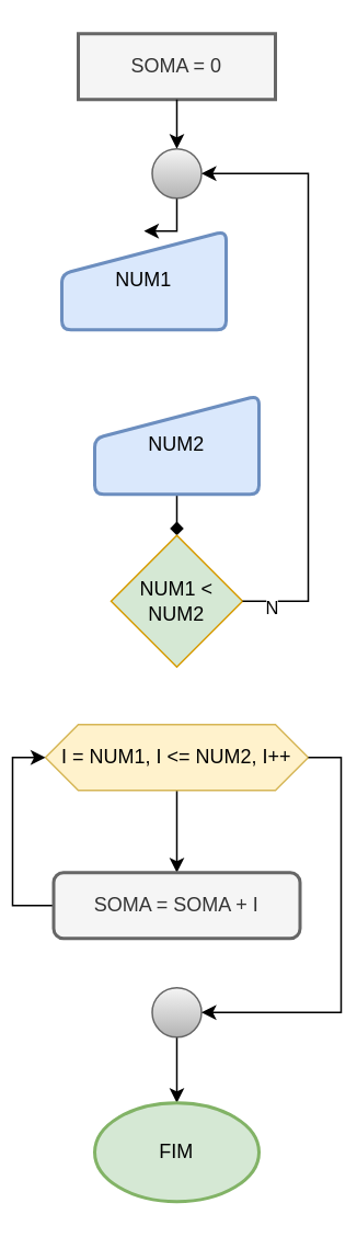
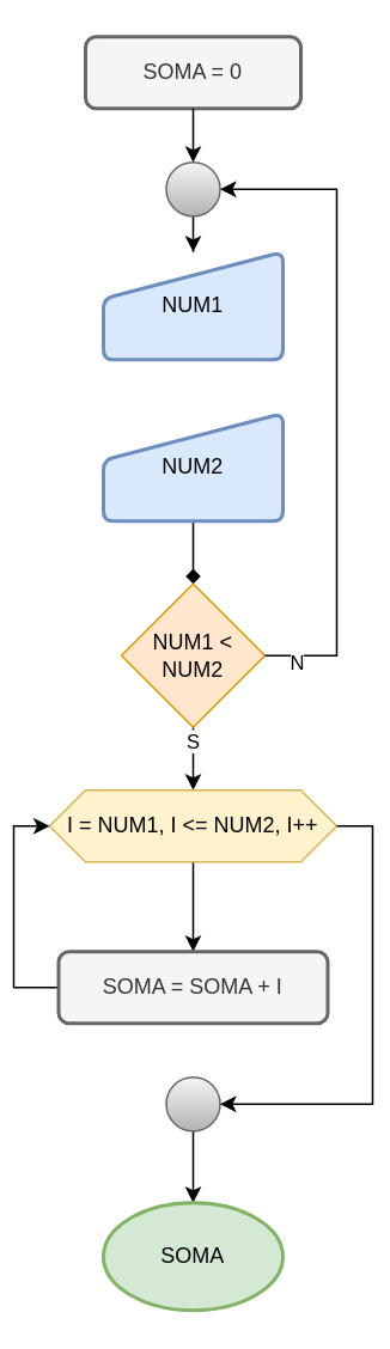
- <mxCell id="4" value="SOMA = 0" style="whiteSpace=wrap;html=1;fillColor=#f5f5f5;strokeColor=#666666;strokeWidth=2;fontColor=#333333;" vertex="1" parent="1"><mxGeometry x="40" y="20" width="120" height="40" as="geometry" /></mxCell>
+ <mxCell id="4" value="SOMA = 0" style="whiteSpace=wrap;html=1;fillColor=#f5f5f5;strokeColor=#666666;strokeWidth=2;fontColor=#333333;rounded=1;" vertex="1" parent="1"><mxGeometry x="40" y="20" width="120" height="40" as="geometry" /></mxCell>
- <mxCell id="2" value="NUM1" style="html=1;strokeWidth=2;shape=manualInput;whiteSpace=wrap;rounded=1;size=26;arcSize=11;fillColor=#dae8fc;strokeColor=#6c8ebf;" vertex="1" parent="1"><mxGeometry x="30" y="140" width="100" height="60" as="geometry" /></mxCell>
+ <mxCell id="2" value="NUM1" style="html=1;strokeWidth=2;shape=manualInput;whiteSpace=wrap;rounded=1;size=26;arcSize=11;fillColor=#dae8fc;strokeColor=#6c8ebf;" vertex="1" parent="1"><mxGeometry x="50" y="140" width="100" height="60" as="geometry" /></mxCell>
- <mxCell id="6" value="NUM2" style="html=1;strokeWidth=2;shape=manualInput;whiteSpace=wrap;rounded=1;size=26;arcSize=11;fillColor=#dae8fc;strokeColor=#6c8ebf;" vertex="1" parent="1"><mxGeometry x="50" y="240" width="100" height="60" as="geometry" /></mxCell>
+ <mxCell id="6" value="NUM2" style="html=1;strokeWidth=2;shape=manualInput;whiteSpace=wrap;rounded=1;size=26;arcSize=11;fillColor=#dae8fc;strokeColor=#6c8ebf;" vertex="1" parent="1"><mxGeometry x="50" y="230" width="100" height="60" as="geometry" /></mxCell>
- <mxCell id="9" value="NUM1 &amp;lt; NUM2" style="rhombus;whiteSpace=wrap;html=1;fillColor=#d5e8d4;strokeColor=#d79b00;" vertex="1" parent="1"><mxGeometry x="60" y="325" width="80" height="80" as="geometry" /></mxCell>
+ <mxCell id="9" value="NUM1 &amp;lt; NUM2" style="rhombus;whiteSpace=wrap;html=1;fillColor=#ffe6cc;strokeColor=#d79b00;" vertex="1" parent="1"><mxGeometry x="60" y="325" width="80" height="80" as="geometry" /></mxCell>
+ <mxCell id="7" style="edgeStyle=orthogonalEdgeStyle;rounded=0;orthogonalLoop=1;jettySize=auto;html=1;exitX=0.5;exitY=1;exitDx=0;exitDy=0;entryX=0.5;entryY=0;entryDx=0;entryDy=0;" edge="1" parent="1" source="9" target="11"><mxGeometry relative="1" as="geometry" /></mxCell>
+ <mxCell id="8" value="S" style="edgeLabel;html=1;align=center;verticalAlign=middle;resizable=0;points=[];" vertex="1" connectable="0" parent="7"><mxGeometry x="-0.616" y="-1" relative="1" as="geometry"><mxPoint as="offset" /></mxGeometry></mxCell>
- <mxCell id="17" value="FIM" style="strokeWidth=2;html=1;shape=mxgraph.flowchart.start_1;whiteSpace=wrap;fillColor=#d5e8d4;strokeColor=#82b366;" vertex="1" parent="1"><mxGeometry x="50" y="670" width="100" height="60" as="geometry" /></mxCell>
+ <mxCell id="17" value="SOMA" style="strokeWidth=2;html=1;shape=mxgraph.flowchart.start_1;whiteSpace=wrap;fillColor=#d5e8d4;strokeColor=#82b366;" vertex="1" parent="1"><mxGeometry x="50" y="670" width="100" height="60" as="geometry" /></mxCell>
